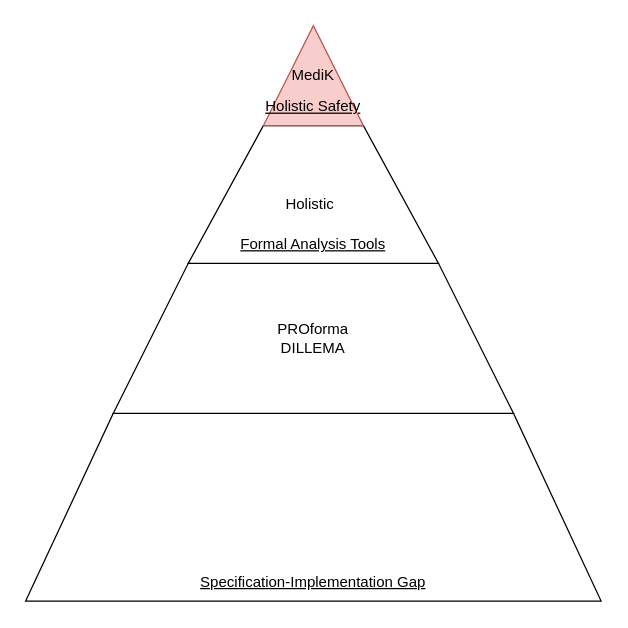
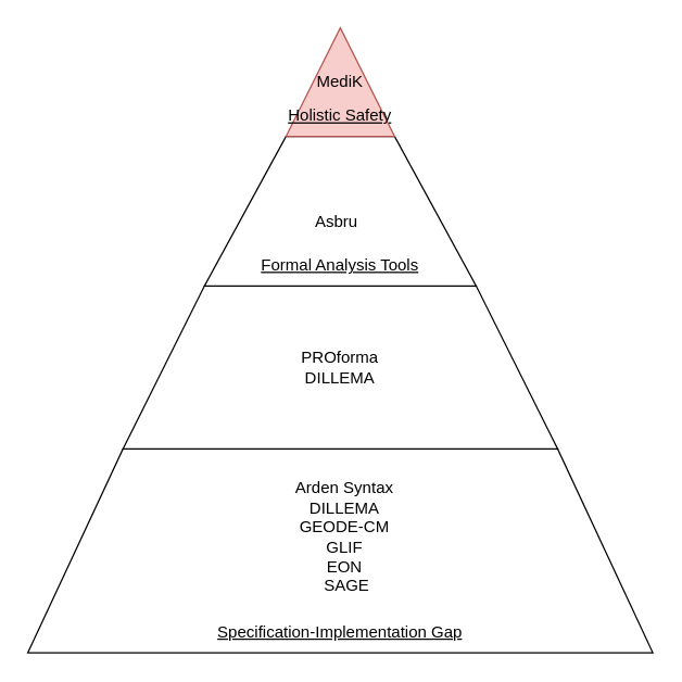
- <mxCell id="10" value="&lt;div&gt;Holistic&lt;br&gt;&lt;/div&gt;&lt;div&gt;&lt;br&gt;&lt;/div&gt;" style="text;html=1;align=center;verticalAlign=middle;whiteSpace=wrap;rounded=0;" parent="1" vertex="1"><mxGeometry x="185" y="150" width="125" height="40" as="geometry" /></mxCell>
+ <mxCell id="10" value="&lt;div&gt;Asbru&lt;br&gt;&lt;/div&gt;&lt;div&gt;&lt;br&gt;&lt;/div&gt;" style="text;html=1;align=center;verticalAlign=middle;whiteSpace=wrap;rounded=0;" parent="1" vertex="1"><mxGeometry x="185" y="150" width="125" height="40" as="geometry" /></mxCell>
+ <mxCell id="7" value="&lt;div align=&quot;center&quot;&gt;Arden Syntax&amp;nbsp;&lt;/div&gt;&lt;div align=&quot;center&quot;&gt;DILLEMA&amp;nbsp;&lt;/div&gt;&lt;div align=&quot;center&quot;&gt;GEODE-CM&amp;nbsp;&lt;/div&gt;&lt;div align=&quot;center&quot;&gt;GLIF&amp;nbsp;&lt;/div&gt;&lt;div align=&quot;center&quot;&gt;EON&amp;nbsp;&lt;/div&gt;&lt;div align=&quot;center&quot;&gt;SAGE&lt;/div&gt;" style="text;html=1;align=center;verticalAlign=middle;whiteSpace=wrap;rounded=0;" parent="1" vertex="1"><mxGeometry x="185" y="340" width="140" height="110" as="geometry" /></mxCell>
